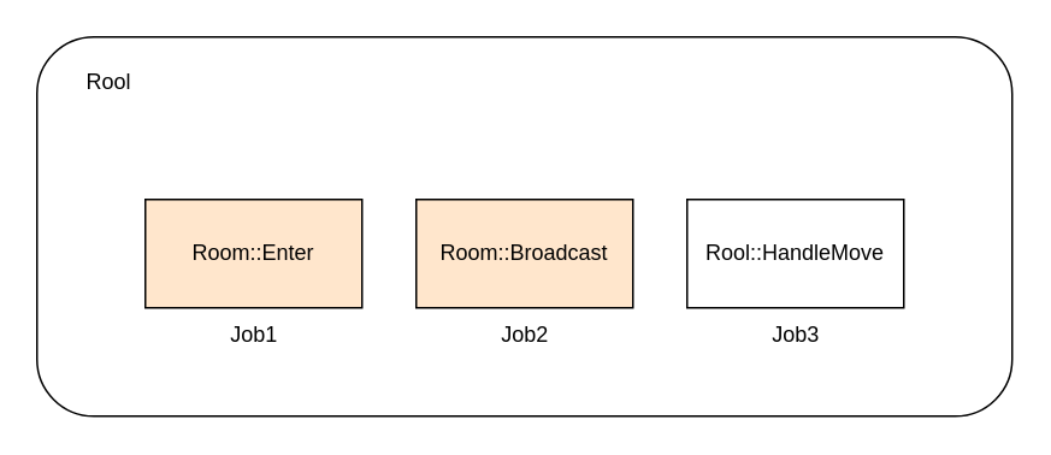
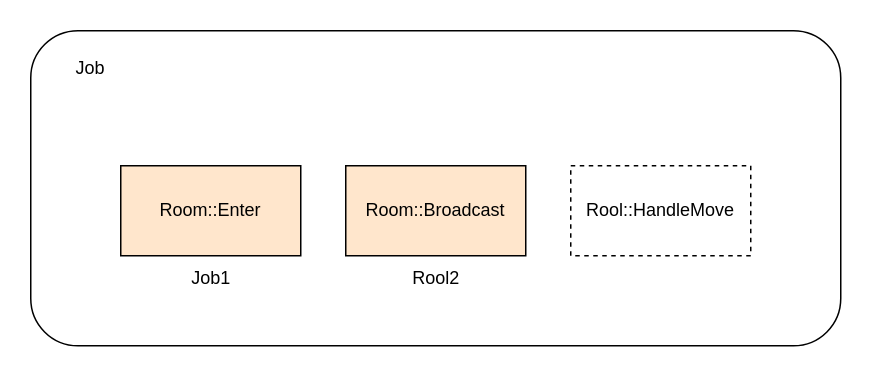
- <mxCell id="5" value="Rool" style="text;html=1;align=center;verticalAlign=middle;whiteSpace=wrap;rounded=0;" parent="1" vertex="1"><mxGeometry x="30" y="30" width="60" height="30" as="geometry" /></mxCell>
+ <mxCell id="5" value="Job" style="text;html=1;align=center;verticalAlign=middle;whiteSpace=wrap;rounded=0;" parent="1" vertex="1"><mxGeometry x="30" y="30" width="60" height="30" as="geometry" /></mxCell>
- <mxCell id="6" value="Rool::HandleMove" style="rounded=0;whiteSpace=wrap;html=1;" parent="1" vertex="1"><mxGeometry x="380" y="110" width="120" height="60" as="geometry" /></mxCell>
+ <mxCell id="6" value="Rool::HandleMove" style="rounded=0;whiteSpace=wrap;html=1;dashed=1;" parent="1" vertex="1"><mxGeometry x="380" y="110" width="120" height="60" as="geometry" /></mxCell>
- <mxCell id="8" value="Job2" style="text;html=1;align=center;verticalAlign=middle;resizable=0;points=[];autosize=1;strokeColor=none;fillColor=none;" parent="1" vertex="1"><mxGeometry x="265" y="170" width="50" height="30" as="geometry" /></mxCell>
+ <mxCell id="8" value="Rool2" style="text;html=1;align=center;verticalAlign=middle;resizable=0;points=[];autosize=1;strokeColor=none;fillColor=none;" parent="1" vertex="1"><mxGeometry x="265" y="170" width="50" height="30" as="geometry" /></mxCell>
- <mxCell id="9" value="Job3" style="text;html=1;align=center;verticalAlign=middle;resizable=0;points=[];autosize=1;strokeColor=none;fillColor=none;" parent="1" vertex="1"><mxGeometry x="415" y="170" width="50" height="30" as="geometry" /></mxCell>
